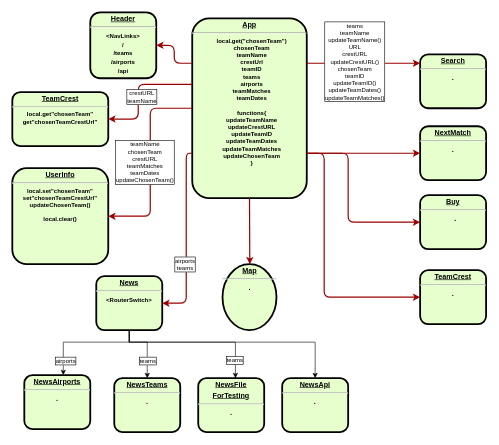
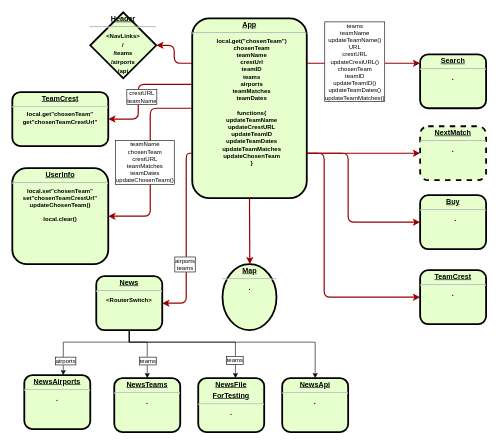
- <mxCell id="4" value="&lt;p style=&quot;margin: 0px ; margin-top: 4px ; text-align: center ; text-decoration: underline&quot;&gt;&lt;strong&gt;&lt;strong&gt;Header&lt;/strong&gt;&lt;br&gt;&lt;/strong&gt;&lt;/p&gt;&lt;hr&gt;&lt;div&gt;&lt;font style=&quot;font-size: 10px&quot;&gt;&amp;lt;NavLinks&amp;gt;&lt;/font&gt;&lt;/div&gt;&lt;div&gt;&lt;font style=&quot;font-size: 10px&quot;&gt;/&lt;/font&gt;&lt;/div&gt;&lt;div&gt;&lt;font style=&quot;font-size: 10px&quot;&gt;/teams&lt;/font&gt;&lt;/div&gt;&lt;div&gt;&lt;font style=&quot;font-size: 10px&quot;&gt;/airports&lt;/font&gt;&lt;/div&gt;&lt;div&gt;&lt;font style=&quot;font-size: 10px&quot;&gt;/api&lt;br&gt;&lt;/font&gt;&lt;/div&gt;" style="verticalAlign=middle;align=center;overflow=fill;fontSize=12;fontFamily=Helvetica;html=1;rounded=1;fontStyle=1;strokeWidth=3;fillColor=#E6FFCC" parent="1" vertex="1"><mxGeometry x="150" y="20" width="110" height="110" as="geometry" /></mxCell>
+ <mxCell id="4" value="&lt;p style=&quot;margin: 0px ; margin-top: 4px ; text-align: center ; text-decoration: underline&quot;&gt;&lt;strong&gt;&lt;strong&gt;Header&lt;/strong&gt;&lt;br&gt;&lt;/strong&gt;&lt;/p&gt;&lt;hr&gt;&lt;div&gt;&lt;font style=&quot;font-size: 10px&quot;&gt;&amp;lt;NavLinks&amp;gt;&lt;/font&gt;&lt;/div&gt;&lt;div&gt;&lt;font style=&quot;font-size: 10px&quot;&gt;/&lt;/font&gt;&lt;/div&gt;&lt;div&gt;&lt;font style=&quot;font-size: 10px&quot;&gt;/teams&lt;/font&gt;&lt;/div&gt;&lt;div&gt;&lt;font style=&quot;font-size: 10px&quot;&gt;/airports&lt;/font&gt;&lt;/div&gt;&lt;div&gt;&lt;font style=&quot;font-size: 10px&quot;&gt;/api&lt;br&gt;&lt;/font&gt;&lt;/div&gt;" style="rhombus;verticalAlign=middle;align=center;overflow=fill;fontSize=12;fontFamily=Helvetica;html=1;fontStyle=1;strokeWidth=3;fillColor=#E6FFCC;" parent="1" vertex="1"><mxGeometry x="150" y="20" width="110" height="110" as="geometry" /></mxCell>
- <mxCell id="22" value="&lt;p style=&quot;margin: 0px ; margin-top: 4px ; text-align: center ; text-decoration: underline&quot;&gt;&lt;strong&gt;NextMatch&lt;br&gt;&lt;/strong&gt;&lt;/p&gt;&lt;hr&gt;." style="verticalAlign=middle;align=center;overflow=fill;fontSize=12;fontFamily=Helvetica;html=1;rounded=1;fontStyle=1;strokeWidth=3;fillColor=#E6FFCC" vertex="1" parent="1"><mxGeometry x="700" y="210" width="110" height="90" as="geometry" /></mxCell>
+ <mxCell id="22" value="&lt;p style=&quot;margin: 0px ; margin-top: 4px ; text-align: center ; text-decoration: underline&quot;&gt;&lt;strong&gt;NextMatch&lt;br&gt;&lt;/strong&gt;&lt;/p&gt;&lt;hr&gt;." style="verticalAlign=middle;align=center;overflow=fill;fontSize=12;fontFamily=Helvetica;html=1;rounded=1;fontStyle=1;strokeWidth=3;fillColor=#E6FFCC;dashed=1;" vertex="1" parent="1"><mxGeometry x="700" y="210" width="110" height="90" as="geometry" /></mxCell>
